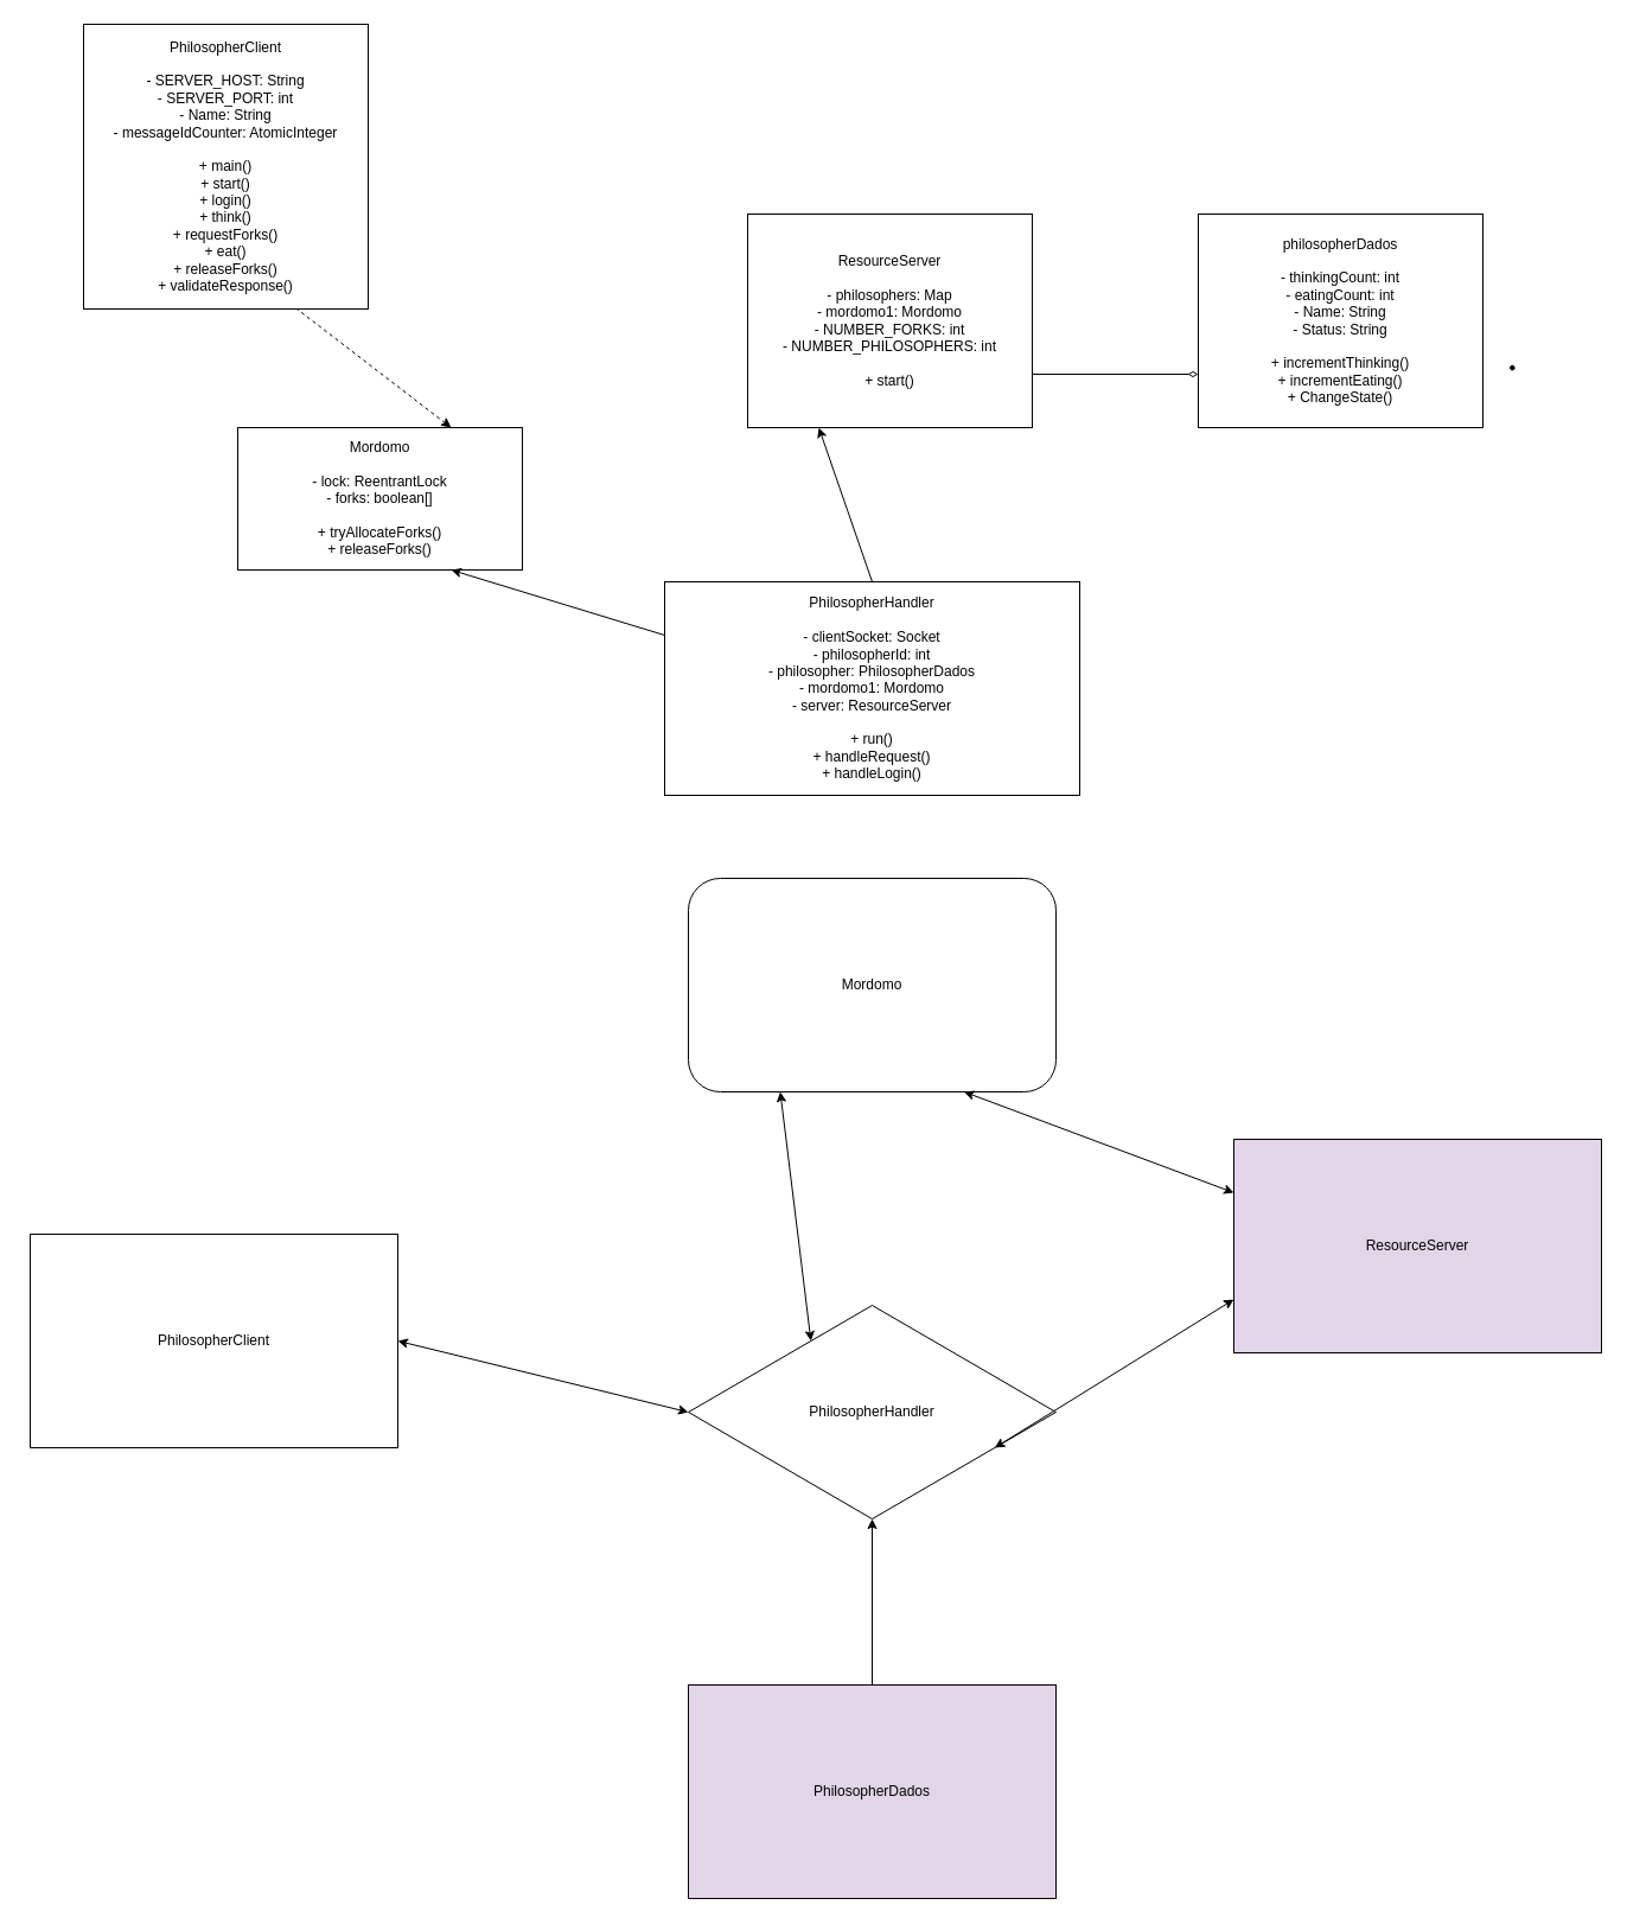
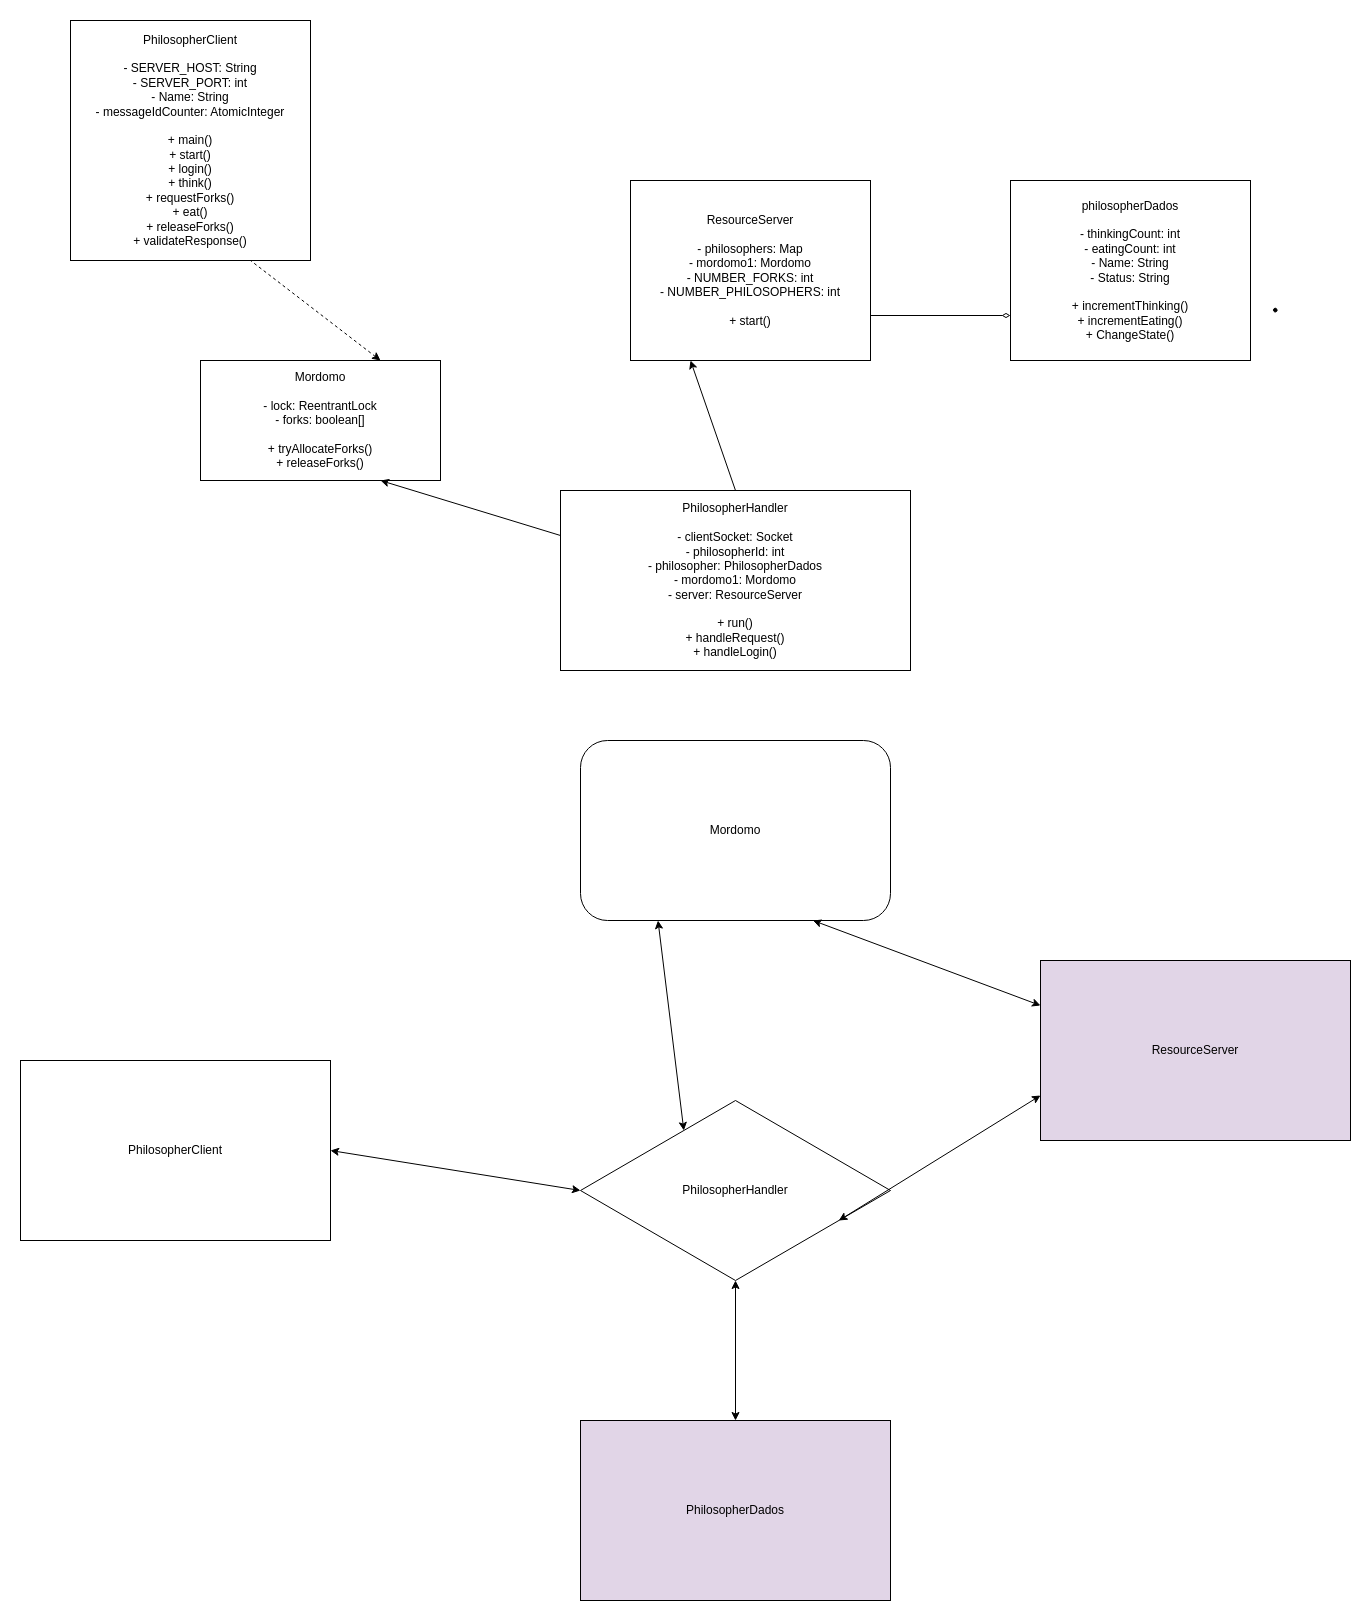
- <mxCell id="15" value="PhilosopherClient" style="rounded=0;whiteSpace=wrap;html=1;" vertex="1" parent="1"><mxGeometry x="25" y="1040" width="310" height="180" as="geometry" /></mxCell>
+ <mxCell id="15" value="PhilosopherClient" style="rounded=0;whiteSpace=wrap;html=1;" vertex="1" parent="1"><mxGeometry x="20" y="1060" width="310" height="180" as="geometry" /></mxCell>
- <mxCell id="19" value="" style="endArrow=none;startArrow=classic;html=1;exitX=0.5;exitY=1;exitDx=0;exitDy=0;" edge="1" parent="1" source="13" target="16"><mxGeometry width="50" height="50" relative="1" as="geometry"><mxPoint x="1172.5" y="970" as="sourcePoint" /><mxPoint x="1325" y="1165" as="targetPoint" /></mxGeometry></mxCell>
+ <mxCell id="19" value="" style="endArrow=classic;startArrow=classic;html=1;exitX=0.5;exitY=1;exitDx=0;exitDy=0;" edge="1" parent="1" source="13" target="16"><mxGeometry width="50" height="50" relative="1" as="geometry"><mxPoint x="1172.5" y="970" as="sourcePoint" /><mxPoint x="1325" y="1165" as="targetPoint" /></mxGeometry></mxCell>
